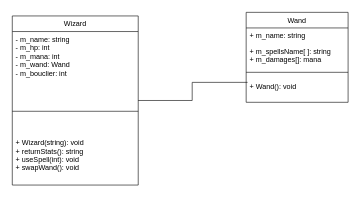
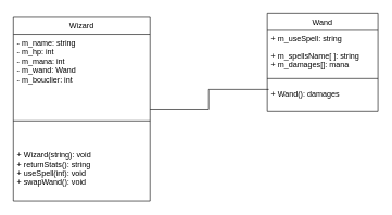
- <mxCell id="8" value="+ m_name: string" style="text;strokeColor=none;fillColor=none;align=left;verticalAlign=top;spacingLeft=4;spacingRight=4;overflow=hidden;rotatable=0;points=[[0,0.5],[1,0.5]];portConstraint=eastwest;" vertex="1" parent="7"><mxGeometry y="26" width="170" height="26" as="geometry" /></mxCell>
+ <mxCell id="8" value="+ m_useSpell: string" style="text;strokeColor=none;fillColor=none;align=left;verticalAlign=top;spacingLeft=4;spacingRight=4;overflow=hidden;rotatable=0;points=[[0,0.5],[1,0.5]];portConstraint=eastwest;" vertex="1" parent="7"><mxGeometry y="26" width="170" height="26" as="geometry" /></mxCell>
- <mxCell id="11" value="+ Wand(): void" style="text;strokeColor=none;fillColor=none;align=left;verticalAlign=top;spacingLeft=4;spacingRight=4;overflow=hidden;rotatable=0;points=[[0,0.5],[1,0.5]];portConstraint=eastwest;" vertex="1" parent="7"><mxGeometry y="110" width="170" height="40" as="geometry" /></mxCell>
+ <mxCell id="11" value="+ Wand(): damages" style="text;strokeColor=none;fillColor=none;align=left;verticalAlign=top;spacingLeft=4;spacingRight=4;overflow=hidden;rotatable=0;points=[[0,0.5],[1,0.5]];portConstraint=eastwest;" vertex="1" parent="7"><mxGeometry y="110" width="170" height="40" as="geometry" /></mxCell>
